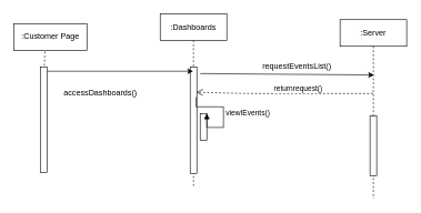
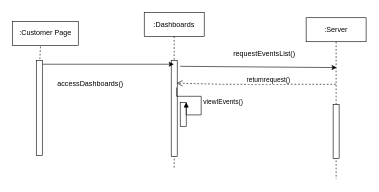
- <mxCell id="14" value="requestEventsList()" style="text;html=1;align=center;verticalAlign=middle;resizable=0;points=[];autosize=1;strokeColor=none;" vertex="1" parent="1"><mxGeometry x="385" y="89" width="120" height="20" as="geometry" /></mxCell>
+ <mxCell id="14" value="requestEventsList()" style="text;html=1;align=center;verticalAlign=middle;resizable=0;points=[];autosize=1;strokeColor=none;" vertex="1" parent="1"><mxGeometry x="380" y="79" width="120" height="20" as="geometry" /></mxCell>
